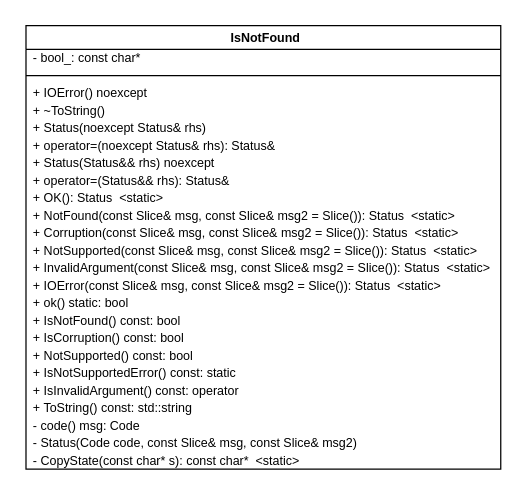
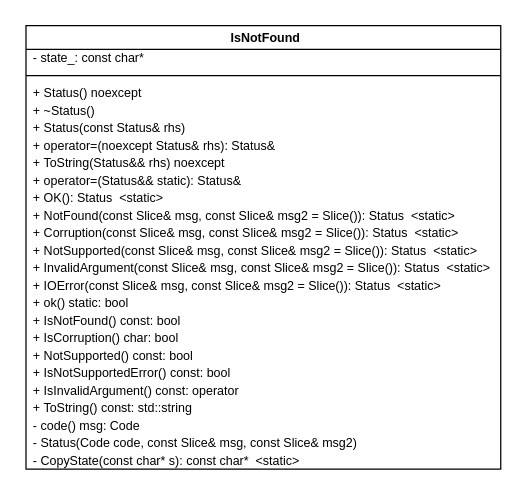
- <mxCell id="3" value="- bool_: const char*" style="text;strokeColor=none;fillColor=none;align=left;verticalAlign=middle;spacingLeft=4;spacingRight=4;overflow=hidden;rotatable=0;points=[[0,0.5],[1,0.5]];portConstraint=eastwest;fontSize=10;" parent="2" vertex="1"><mxGeometry y="19" width="380" height="14" as="geometry" /></mxCell>
+ <mxCell id="3" value="- state_: const char*" style="text;strokeColor=none;fillColor=none;align=left;verticalAlign=middle;spacingLeft=4;spacingRight=4;overflow=hidden;rotatable=0;points=[[0,0.5],[1,0.5]];portConstraint=eastwest;fontSize=10;" parent="2" vertex="1"><mxGeometry y="19" width="380" height="14" as="geometry" /></mxCell>
- <mxCell id="5" value="+ IOError() noexcept" style="text;strokeColor=none;fillColor=none;align=left;verticalAlign=middle;spacingLeft=4;spacingRight=4;overflow=hidden;rotatable=0;points=[[0,0.5],[1,0.5]];portConstraint=eastwest;spacing=2;fontSize=10;" parent="2" vertex="1"><mxGeometry y="47" width="380" height="14" as="geometry" /></mxCell>
+ <mxCell id="5" value="+ Status() noexcept" style="text;strokeColor=none;fillColor=none;align=left;verticalAlign=middle;spacingLeft=4;spacingRight=4;overflow=hidden;rotatable=0;points=[[0,0.5],[1,0.5]];portConstraint=eastwest;spacing=2;fontSize=10;" parent="2" vertex="1"><mxGeometry y="47" width="380" height="14" as="geometry" /></mxCell>
- <mxCell id="6" value="+ ~ToString()" style="text;strokeColor=none;fillColor=none;align=left;verticalAlign=middle;spacingLeft=4;spacingRight=4;overflow=hidden;rotatable=0;points=[[0,0.5],[1,0.5]];portConstraint=eastwest;spacing=2;fontSize=10;" parent="2" vertex="1"><mxGeometry y="61" width="380" height="14" as="geometry" /></mxCell>
+ <mxCell id="6" value="+ ~Status()" style="text;strokeColor=none;fillColor=none;align=left;verticalAlign=middle;spacingLeft=4;spacingRight=4;overflow=hidden;rotatable=0;points=[[0,0.5],[1,0.5]];portConstraint=eastwest;spacing=2;fontSize=10;" parent="2" vertex="1"><mxGeometry y="61" width="380" height="14" as="geometry" /></mxCell>
- <mxCell id="7" value="+ Status(noexcept Status&amp; rhs)" style="text;strokeColor=none;fillColor=none;align=left;verticalAlign=middle;spacingLeft=4;spacingRight=4;overflow=hidden;rotatable=0;points=[[0,0.5],[1,0.5]];portConstraint=eastwest;spacing=2;fontSize=10;" parent="2" vertex="1"><mxGeometry y="75" width="380" height="14" as="geometry" /></mxCell>
+ <mxCell id="7" value="+ Status(const Status&amp; rhs)" style="text;strokeColor=none;fillColor=none;align=left;verticalAlign=middle;spacingLeft=4;spacingRight=4;overflow=hidden;rotatable=0;points=[[0,0.5],[1,0.5]];portConstraint=eastwest;spacing=2;fontSize=10;" parent="2" vertex="1"><mxGeometry y="75" width="380" height="14" as="geometry" /></mxCell>
- <mxCell id="9" value="+ Status(Status&amp;&amp; rhs) noexcept" style="text;strokeColor=none;fillColor=none;align=left;verticalAlign=middle;spacingLeft=4;spacingRight=4;overflow=hidden;rotatable=0;points=[[0,0.5],[1,0.5]];portConstraint=eastwest;spacing=2;fontSize=10;" parent="2" vertex="1"><mxGeometry y="103" width="380" height="14" as="geometry" /></mxCell>
+ <mxCell id="9" value="+ ToString(Status&amp;&amp; rhs) noexcept" style="text;strokeColor=none;fillColor=none;align=left;verticalAlign=middle;spacingLeft=4;spacingRight=4;overflow=hidden;rotatable=0;points=[[0,0.5],[1,0.5]];portConstraint=eastwest;spacing=2;fontSize=10;" parent="2" vertex="1"><mxGeometry y="103" width="380" height="14" as="geometry" /></mxCell>
- <mxCell id="10" value="+ operator=(Status&amp;&amp; rhs): Status&amp;" style="text;strokeColor=none;fillColor=none;align=left;verticalAlign=middle;spacingLeft=4;spacingRight=4;overflow=hidden;rotatable=0;points=[[0,0.5],[1,0.5]];portConstraint=eastwest;spacing=2;fontSize=10;" parent="2" vertex="1"><mxGeometry y="117" width="380" height="14" as="geometry" /></mxCell>
+ <mxCell id="10" value="+ operator=(Status&amp;&amp; static): Status&amp;" style="text;strokeColor=none;fillColor=none;align=left;verticalAlign=middle;spacingLeft=4;spacingRight=4;overflow=hidden;rotatable=0;points=[[0,0.5],[1,0.5]];portConstraint=eastwest;spacing=2;fontSize=10;" parent="2" vertex="1"><mxGeometry y="117" width="380" height="14" as="geometry" /></mxCell>
- <mxCell id="19" value="+ IsCorruption() const: bool" style="text;strokeColor=none;fillColor=none;align=left;verticalAlign=middle;spacingLeft=4;spacingRight=4;overflow=hidden;rotatable=0;points=[[0,0.5],[1,0.5]];portConstraint=eastwest;spacing=2;fontSize=10;" parent="2" vertex="1"><mxGeometry y="243" width="380" height="14" as="geometry" /></mxCell>
+ <mxCell id="19" value="+ IsCorruption() char: bool" style="text;strokeColor=none;fillColor=none;align=left;verticalAlign=middle;spacingLeft=4;spacingRight=4;overflow=hidden;rotatable=0;points=[[0,0.5],[1,0.5]];portConstraint=eastwest;spacing=2;fontSize=10;" parent="2" vertex="1"><mxGeometry y="243" width="380" height="14" as="geometry" /></mxCell>
- <mxCell id="21" value="+ IsNotSupportedError() const: static" style="text;strokeColor=none;fillColor=none;align=left;verticalAlign=middle;spacingLeft=4;spacingRight=4;overflow=hidden;rotatable=0;points=[[0,0.5],[1,0.5]];portConstraint=eastwest;spacing=2;fontSize=10;" parent="2" vertex="1"><mxGeometry y="271" width="380" height="14" as="geometry" /></mxCell>
+ <mxCell id="21" value="+ IsNotSupportedError() const: bool" style="text;strokeColor=none;fillColor=none;align=left;verticalAlign=middle;spacingLeft=4;spacingRight=4;overflow=hidden;rotatable=0;points=[[0,0.5],[1,0.5]];portConstraint=eastwest;spacing=2;fontSize=10;" parent="2" vertex="1"><mxGeometry y="271" width="380" height="14" as="geometry" /></mxCell>
